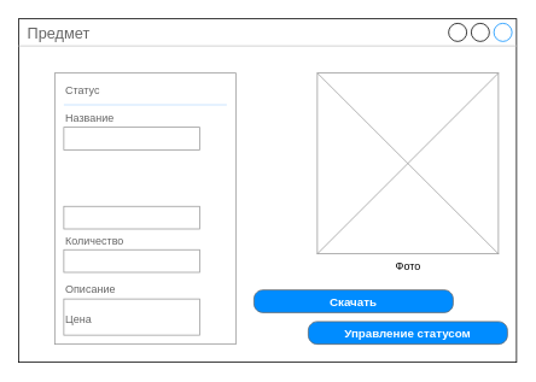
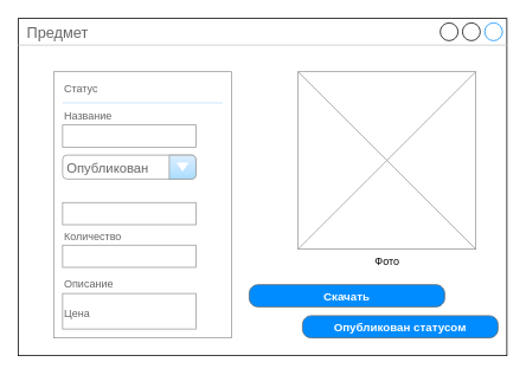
- <mxCell id="17" value="Фото" style="verticalLabelPosition=bottom;shadow=0;dashed=0;align=center;html=1;verticalAlign=top;strokeWidth=1;shape=mxgraph.mockup.graphics.simpleIcon;strokeColor=#999999;" vertex="1" parent="1"><mxGeometry x="350" y="80" width="200" height="200" as="geometry" /></mxCell>
+ <mxCell id="17" value="Фото" style="verticalLabelPosition=bottom;shadow=0;dashed=0;align=center;html=1;verticalAlign=top;strokeWidth=1;shape=mxgraph.mockup.graphics.simpleIcon;strokeColor=#999999;" vertex="1" parent="1"><mxGeometry x="335" y="80" width="200" height="200" as="geometry" /></mxCell>
+ <mxCell id="12" value="Опубликован" style="strokeWidth=1;shadow=0;dashed=0;align=center;html=1;shape=mxgraph.mockup.forms.comboBox;strokeColor=#999999;fillColor=#ddeeff;align=left;fillColor2=#aaddff;mainText=;fontColor=#666666;fontSize=15;spacingLeft=3;" vertex="1" parent="5"><mxGeometry x="10" y="94" width="150" height="27" as="geometry" /></mxCell>
- <mxCell id="3" value="Управление статусом" style="strokeWidth=1;shadow=0;dashed=0;align=center;html=1;shape=mxgraph.mockup.buttons.button;strokeColor=#666666;fontColor=#ffffff;mainText=;buttonStyle=round;fontSize=13;fontStyle=1;fillColor=#008cff;whiteSpace=wrap;spacing=1;" vertex="1" parent="1"><mxGeometry x="340" y="355" width="220" height="25" as="geometry" /></mxCell>
+ <mxCell id="3" value="Опубликован статусом" style="strokeWidth=1;shadow=0;dashed=0;align=center;html=1;shape=mxgraph.mockup.buttons.button;strokeColor=#666666;fontColor=#ffffff;mainText=;buttonStyle=round;fontSize=13;fontStyle=1;fillColor=#008cff;whiteSpace=wrap;spacing=1;" vertex="1" parent="1"><mxGeometry x="340" y="355" width="220" height="25" as="geometry" /></mxCell>
